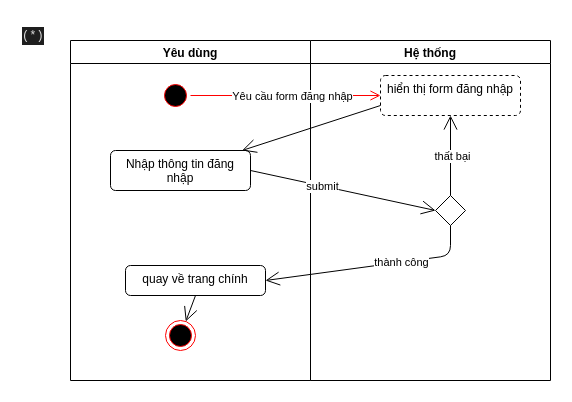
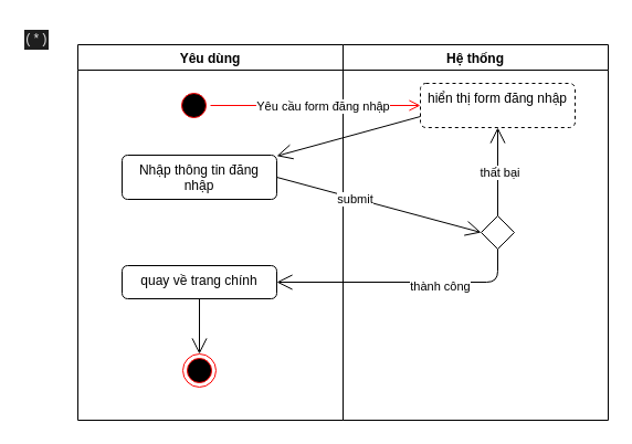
- <mxCell id="4" value="Nhập thông tin đăng nhập&lt;div&gt;&lt;br&gt;&lt;/div&gt;" style="html=1;align=center;verticalAlign=top;rounded=1;absoluteArcSize=1;arcSize=10;dashed=0;whiteSpace=wrap;" parent="2" vertex="1"><mxGeometry x="40" y="110" width="140" height="40" as="geometry" /></mxCell>
+ <mxCell id="4" value="Nhập thông tin đăng nhập&lt;div&gt;&lt;br&gt;&lt;/div&gt;" style="html=1;align=center;verticalAlign=top;rounded=1;absoluteArcSize=1;arcSize=10;dashed=0;whiteSpace=wrap;" parent="2" vertex="1"><mxGeometry x="40" y="100" width="140" height="40" as="geometry" /></mxCell>
- <mxCell id="5" value="quay về trang chính" style="html=1;align=center;verticalAlign=top;rounded=1;absoluteArcSize=1;arcSize=10;dashed=0;whiteSpace=wrap;" parent="2" vertex="1"><mxGeometry x="55" y="225" width="140" height="30" as="geometry" /></mxCell>
+ <mxCell id="5" value="quay về trang chính" style="html=1;align=center;verticalAlign=top;rounded=1;absoluteArcSize=1;arcSize=10;dashed=0;whiteSpace=wrap;" parent="2" vertex="1"><mxGeometry x="40" y="200" width="140" height="30" as="geometry" /></mxCell>
